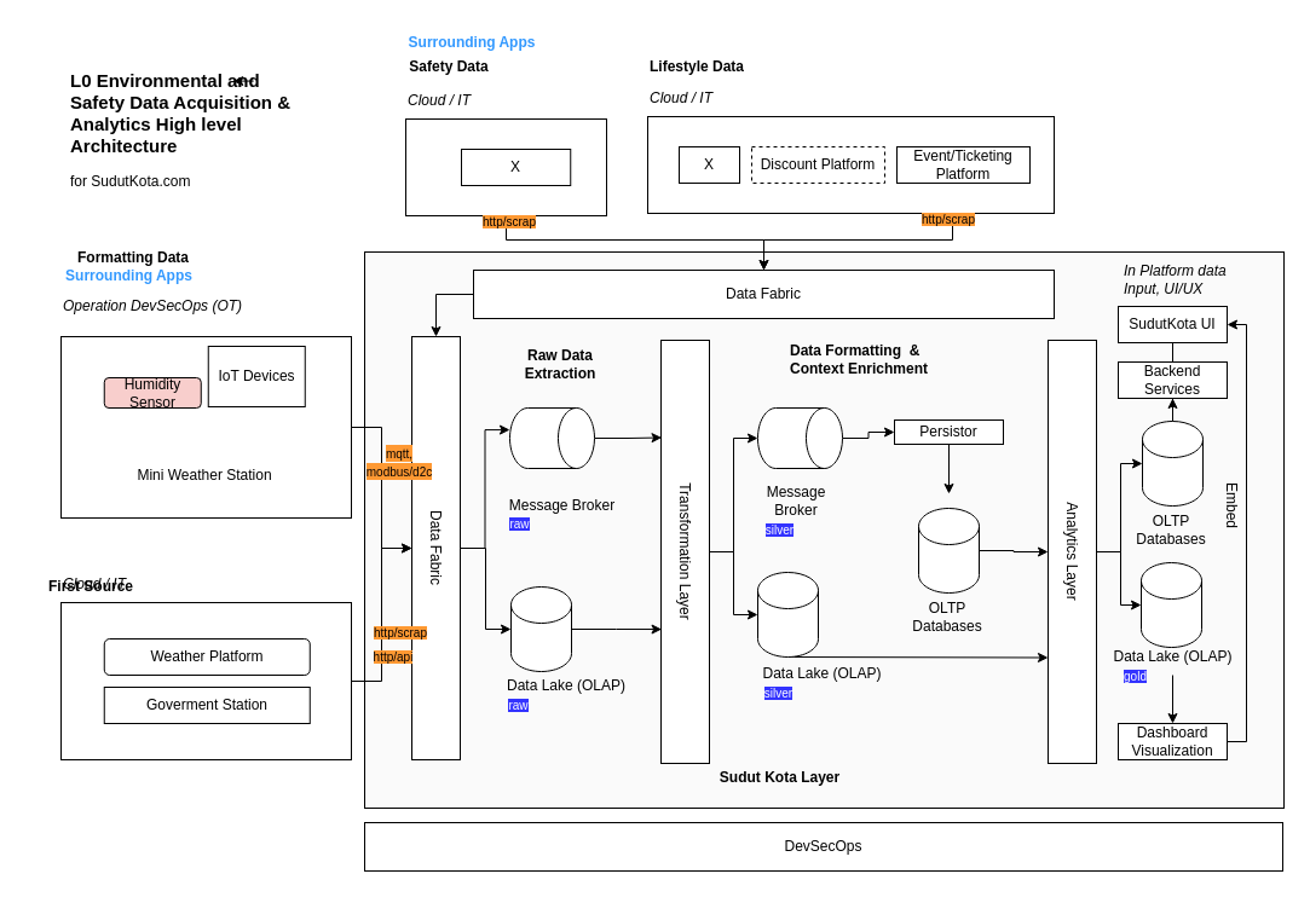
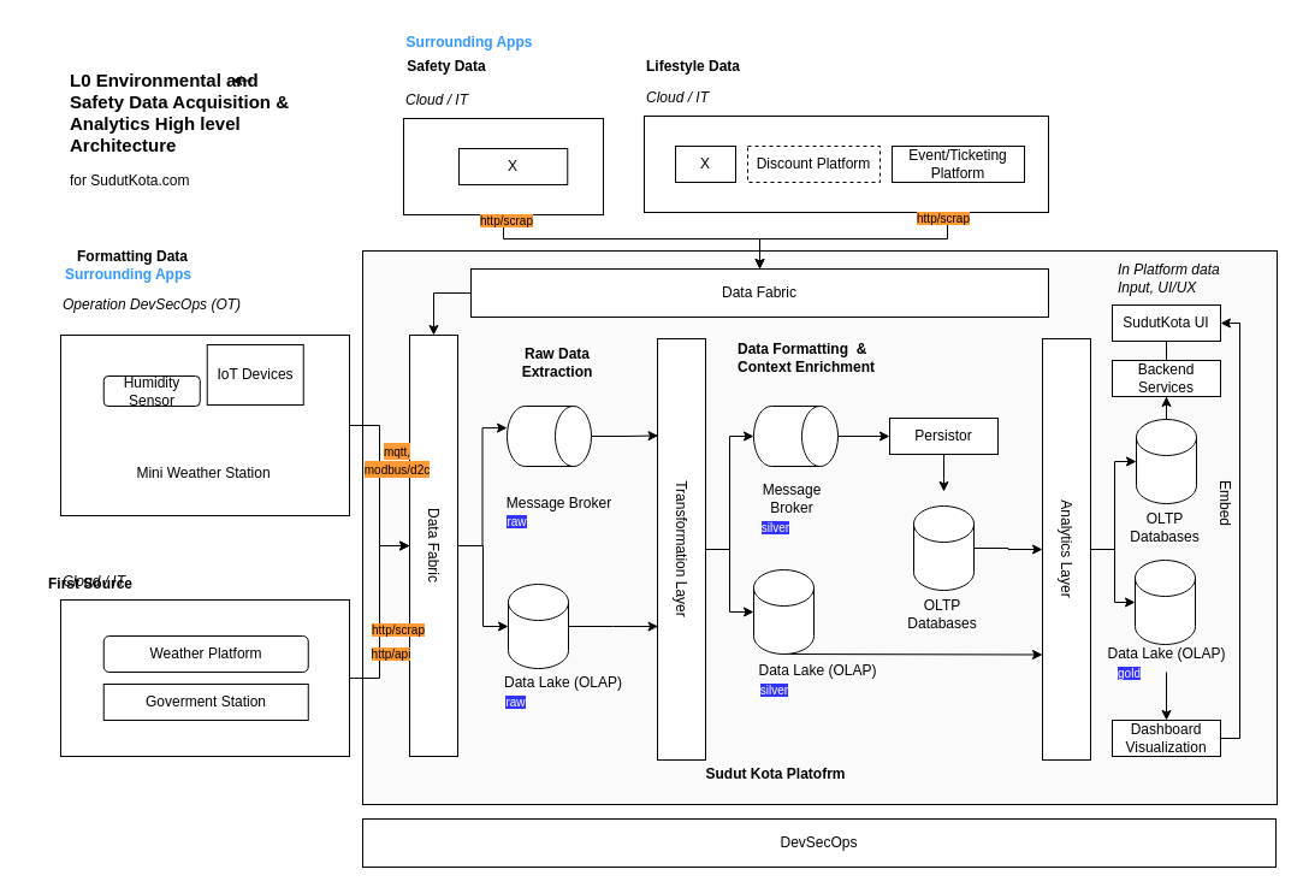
- <mxCell id="57" value="&lt;b&gt;Data Formatting&amp;nbsp; &amp;amp; Context Enrichment&lt;/b&gt;" style="text;html=1;strokeColor=none;fillColor=none;align=left;verticalAlign=middle;whiteSpace=wrap;rounded=0;" vertex="1" parent="1"><mxGeometry x="651" y="282" width="130" height="30" as="geometry" /></mxCell>
+ <mxCell id="57" value="&lt;b&gt;Data Formatting&amp;nbsp; &amp;amp; Context Enrichment&lt;/b&gt;" style="text;html=1;strokeColor=none;fillColor=none;align=left;verticalAlign=middle;whiteSpace=wrap;rounded=0;" vertex="1" parent="1"><mxGeometry x="611" y="282" width="130" height="30" as="geometry" /></mxCell>
- <mxCell id="8" value="Humidity Sensor" style="rounded=1;whiteSpace=wrap;html=1;fillColor=#f8cecc;" vertex="1" parent="1"><mxGeometry x="85.75" y="312" width="80" height="25" as="geometry" /></mxCell>
+ <mxCell id="8" value="Humidity Sensor" style="rounded=1;whiteSpace=wrap;html=1;" vertex="1" parent="1"><mxGeometry x="85.75" y="312" width="80" height="25" as="geometry" /></mxCell>
- <mxCell id="59" value="Persistor" style="rounded=0;whiteSpace=wrap;html=1;" vertex="1" parent="1"><mxGeometry x="739" y="347" width="90" height="20" as="geometry" /></mxCell>
+ <mxCell id="59" value="Persistor" style="rounded=0;whiteSpace=wrap;html=1;" vertex="1" parent="1"><mxGeometry x="739" y="347" width="90" height="30" as="geometry" /></mxCell>
- <mxCell id="80" value="&lt;b&gt;Sudut Kota Layer&lt;/b&gt;" style="text;html=1;strokeColor=none;fillColor=none;align=center;verticalAlign=middle;whiteSpace=wrap;rounded=0;" vertex="1" parent="1"><mxGeometry x="572" y="628" width="145" height="30" as="geometry" /></mxCell>
+ <mxCell id="80" value="&lt;b&gt;Sudut Kota Platofrm&lt;/b&gt;" style="text;html=1;strokeColor=none;fillColor=none;align=center;verticalAlign=middle;whiteSpace=wrap;rounded=0;" vertex="1" parent="1"><mxGeometry x="572" y="628" width="145" height="30" as="geometry" /></mxCell>
